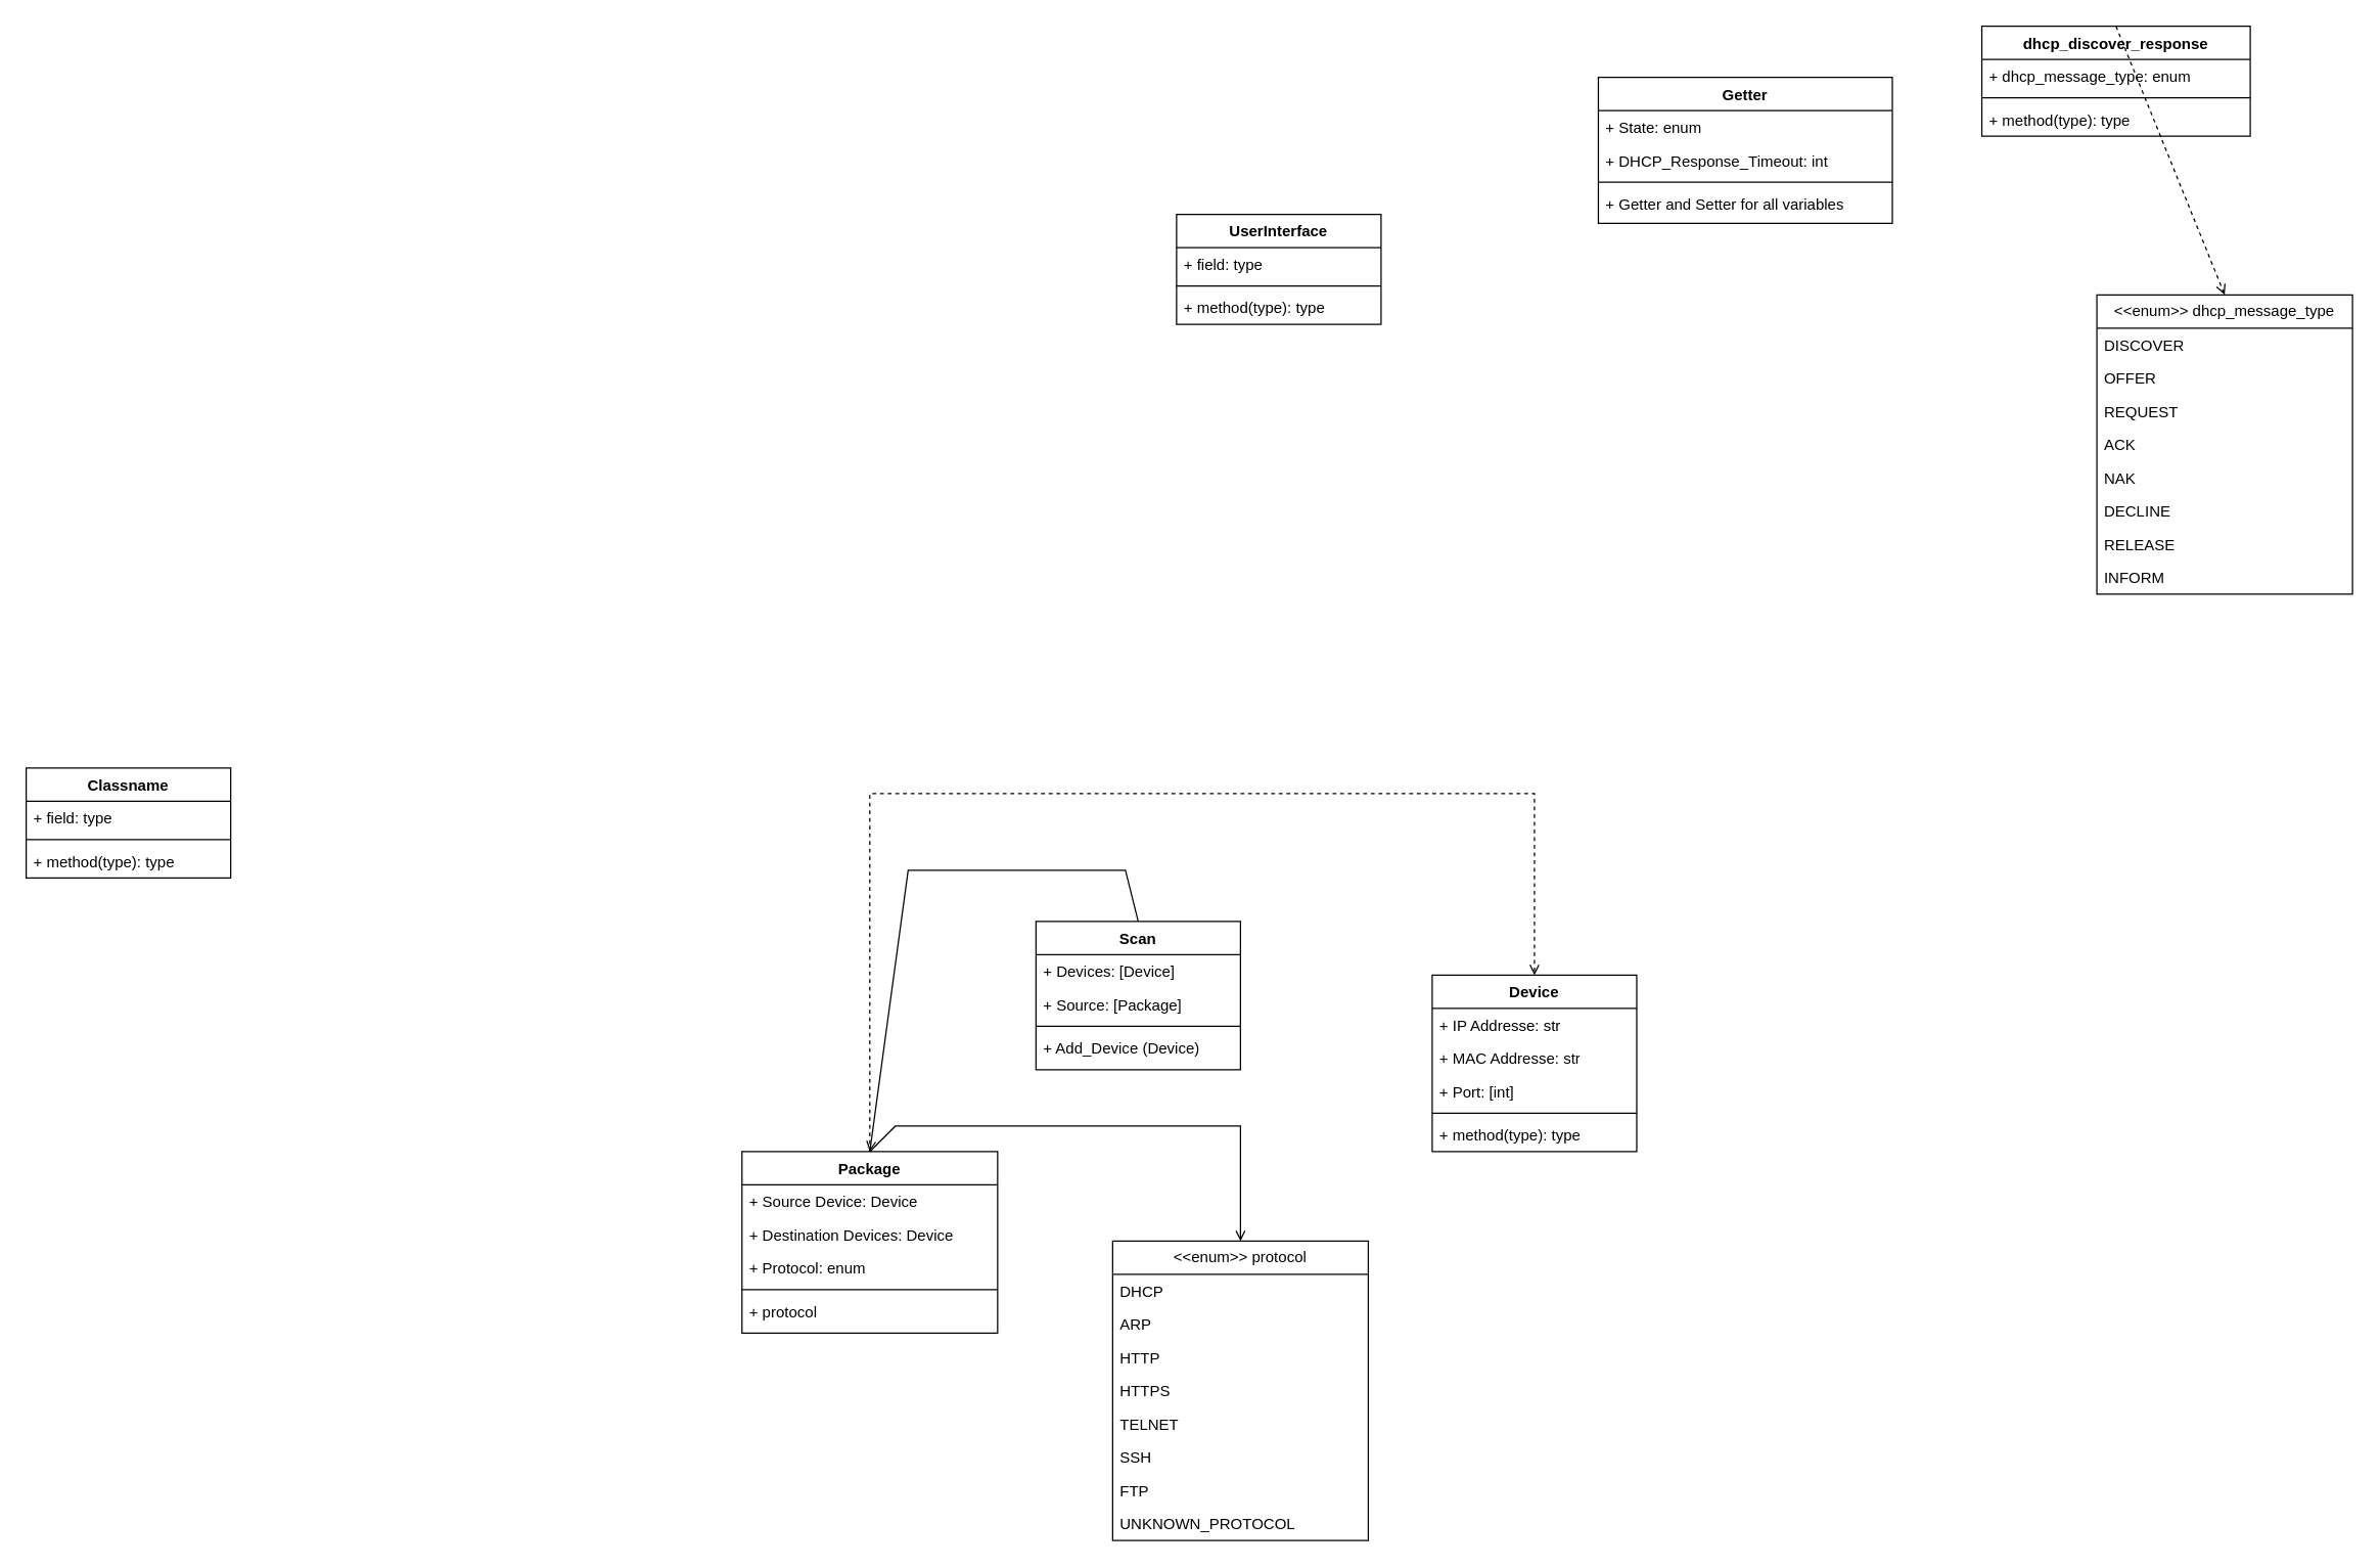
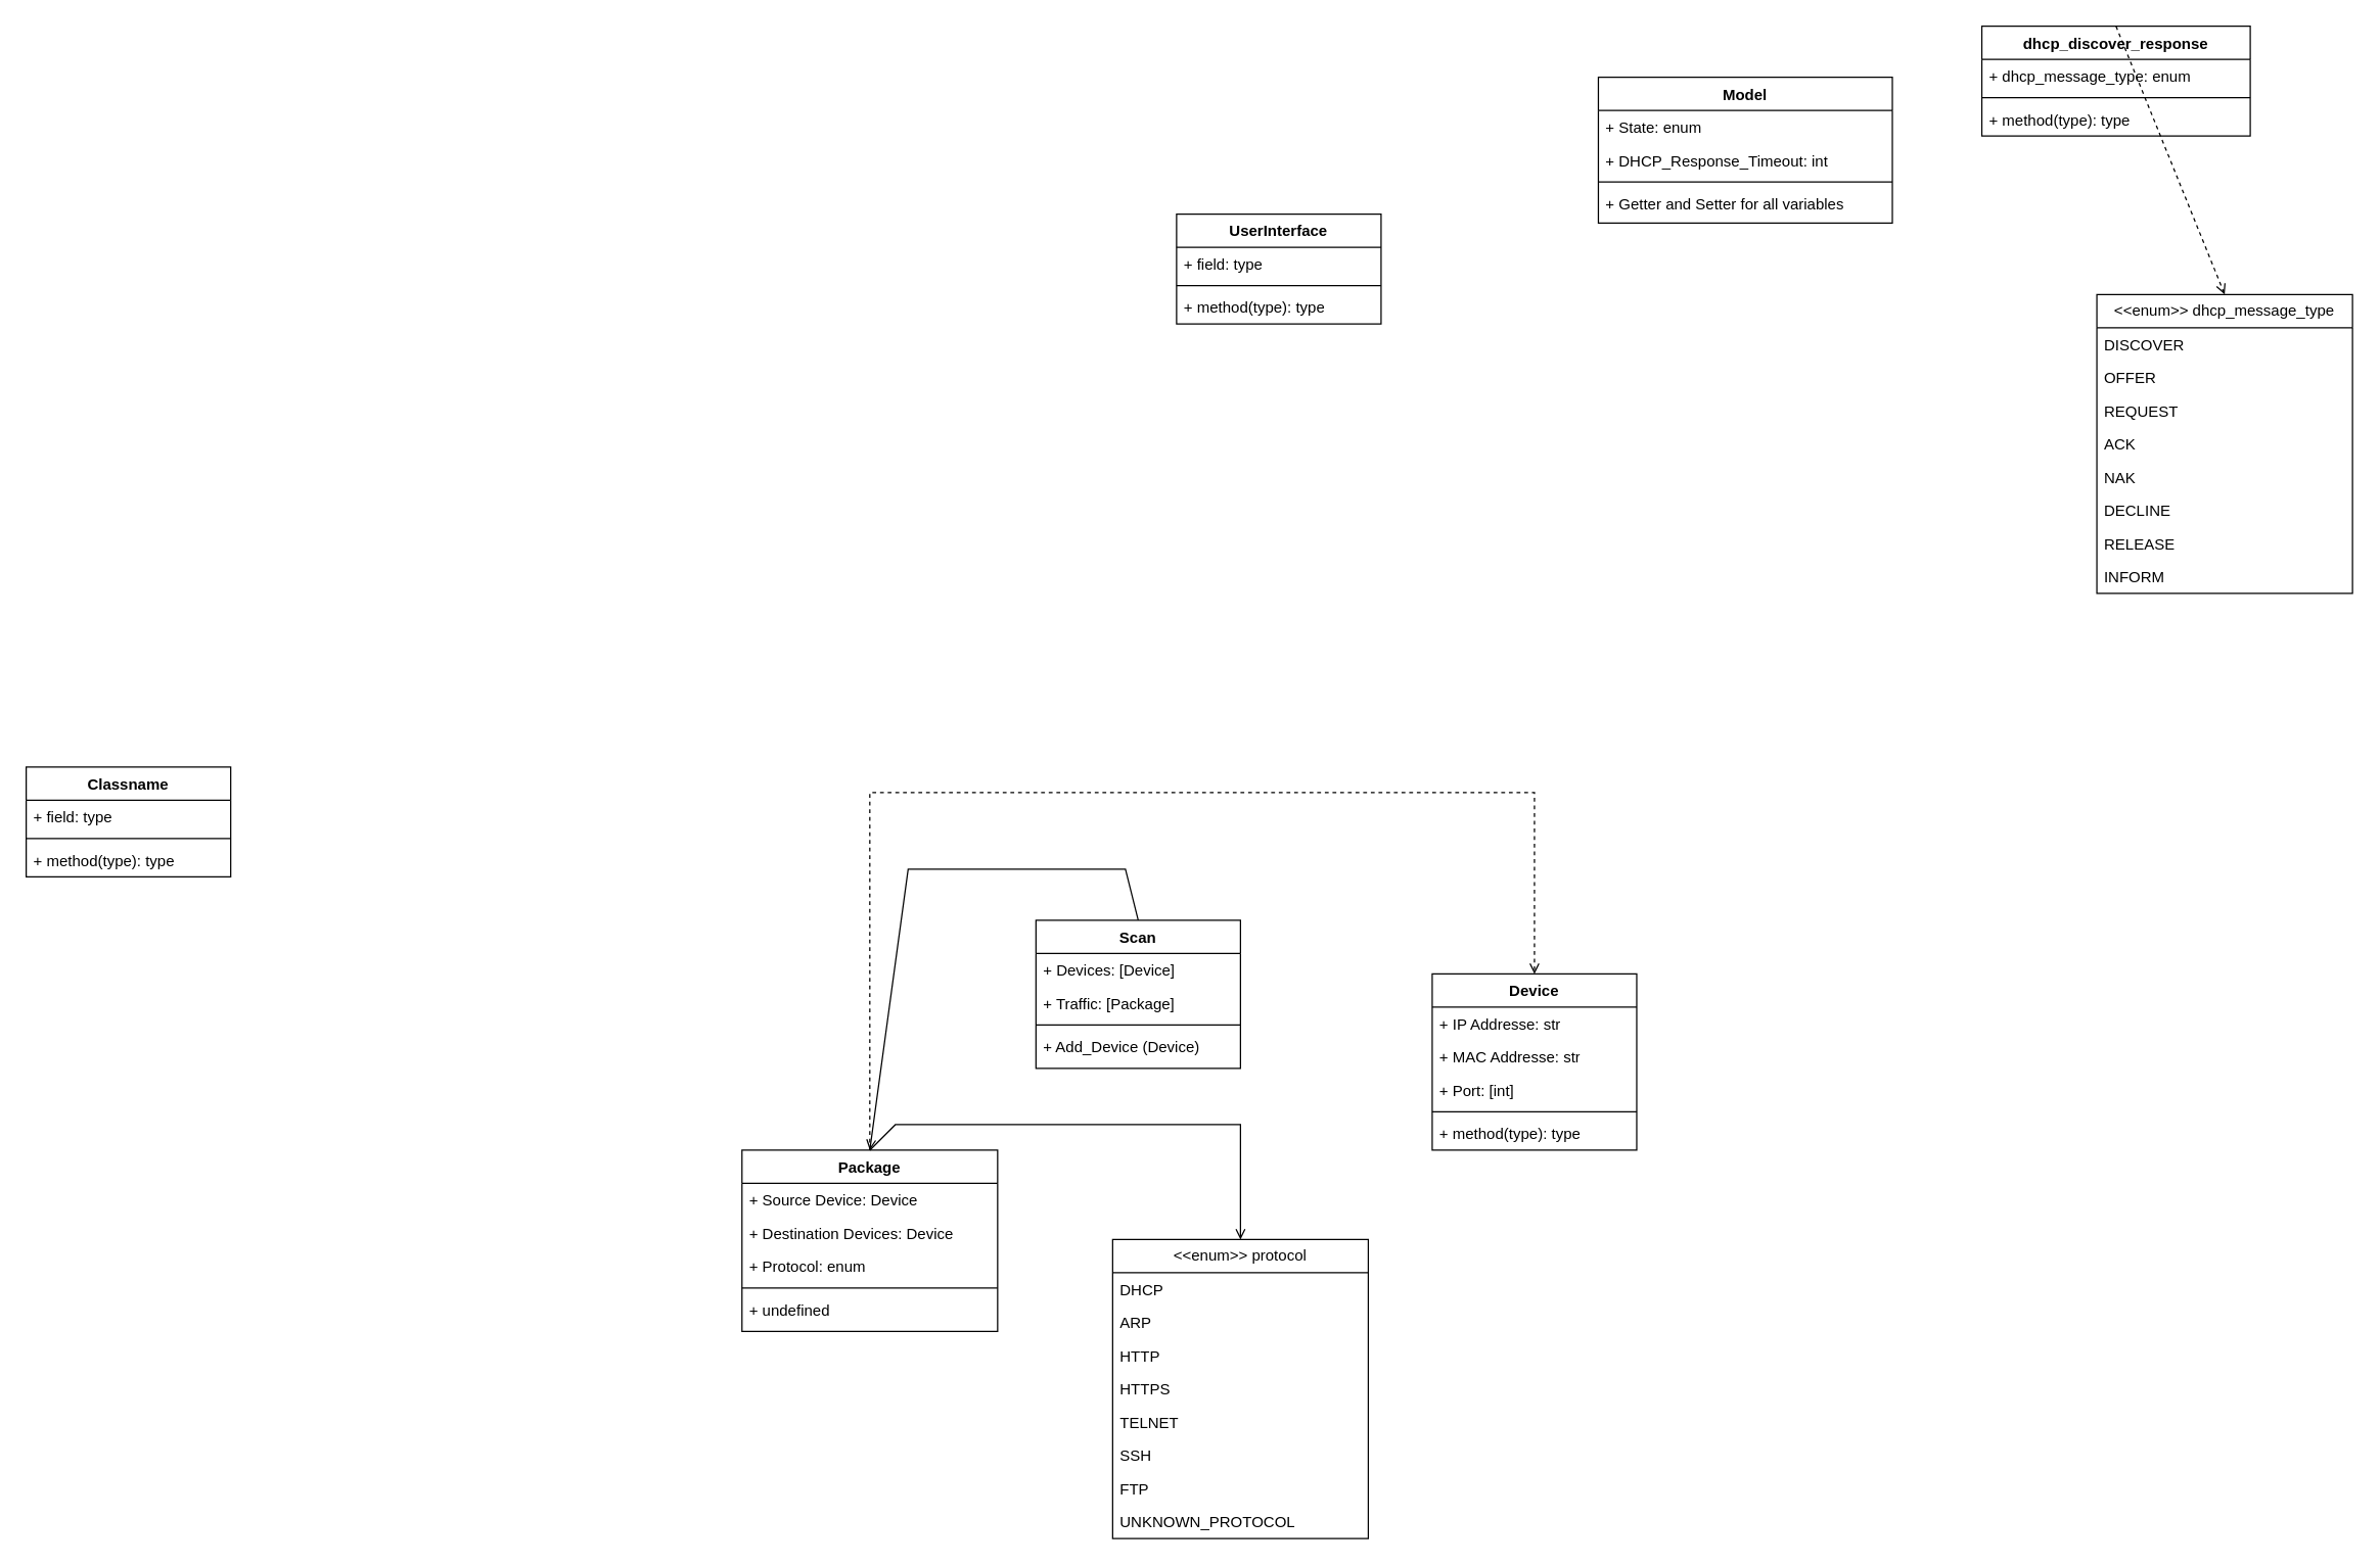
- <mxCell id="16" value="Getter" style="swimlane;fontStyle=1;align=center;verticalAlign=top;childLayout=stackLayout;horizontal=1;startSize=26;horizontalStack=0;resizeParent=1;resizeParentMax=0;resizeLast=0;collapsible=1;marginBottom=0;whiteSpace=wrap;html=1;fontSize=12;" parent="1" vertex="1"><mxGeometry x="1250" y="60" width="230" height="114" as="geometry" /></mxCell>
+ <mxCell id="16" value="Model" style="swimlane;fontStyle=1;align=center;verticalAlign=top;childLayout=stackLayout;horizontal=1;startSize=26;horizontalStack=0;resizeParent=1;resizeParentMax=0;resizeLast=0;collapsible=1;marginBottom=0;whiteSpace=wrap;html=1;fontSize=12;" parent="1" vertex="1"><mxGeometry x="1250" y="60" width="230" height="114" as="geometry" /></mxCell>
- <mxCell id="37" value="+ Source: [Package]" style="text;strokeColor=none;fillColor=none;align=left;verticalAlign=top;spacingLeft=4;spacingRight=4;overflow=hidden;rotatable=0;points=[[0,0.5],[1,0.5]];portConstraint=eastwest;whiteSpace=wrap;html=1;fontSize=12;" parent="35" vertex="1"><mxGeometry y="52" width="160" height="26" as="geometry" /></mxCell>
+ <mxCell id="37" value="+ Traffic: [Package]" style="text;strokeColor=none;fillColor=none;align=left;verticalAlign=top;spacingLeft=4;spacingRight=4;overflow=hidden;rotatable=0;points=[[0,0.5],[1,0.5]];portConstraint=eastwest;whiteSpace=wrap;html=1;fontSize=12;" parent="35" vertex="1"><mxGeometry y="52" width="160" height="26" as="geometry" /></mxCell>
- <mxCell id="45" value="&lt;div&gt;+ protocol&lt;/div&gt;" style="text;strokeColor=none;fillColor=none;align=left;verticalAlign=top;spacingLeft=4;spacingRight=4;overflow=hidden;rotatable=0;points=[[0,0.5],[1,0.5]];portConstraint=eastwest;whiteSpace=wrap;html=1;fontSize=12;" parent="40" vertex="1"><mxGeometry y="112" width="200" height="30" as="geometry" /></mxCell>
+ <mxCell id="45" value="&lt;div&gt;+ undefined&lt;/div&gt;" style="text;strokeColor=none;fillColor=none;align=left;verticalAlign=top;spacingLeft=4;spacingRight=4;overflow=hidden;rotatable=0;points=[[0,0.5],[1,0.5]];portConstraint=eastwest;whiteSpace=wrap;html=1;fontSize=12;" parent="40" vertex="1"><mxGeometry y="112" width="200" height="30" as="geometry" /></mxCell>
